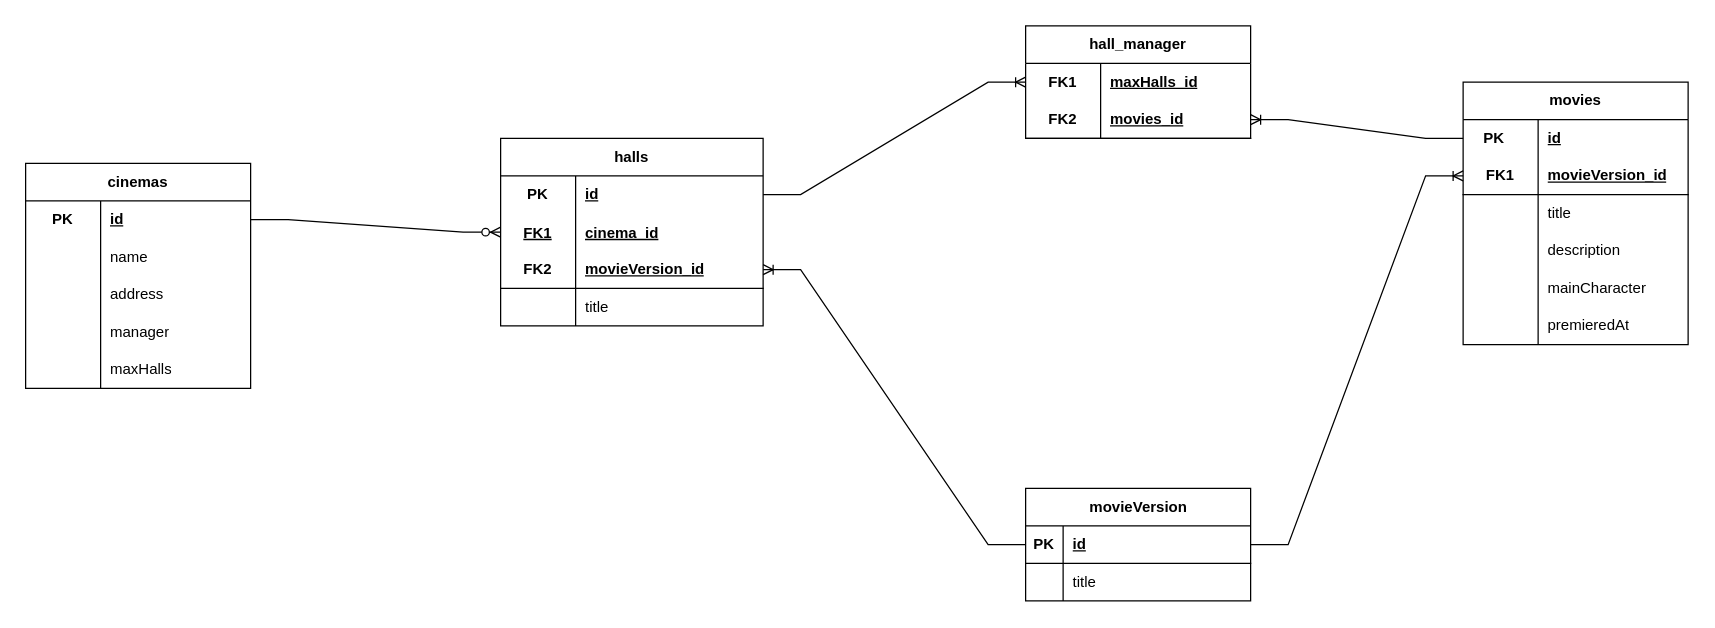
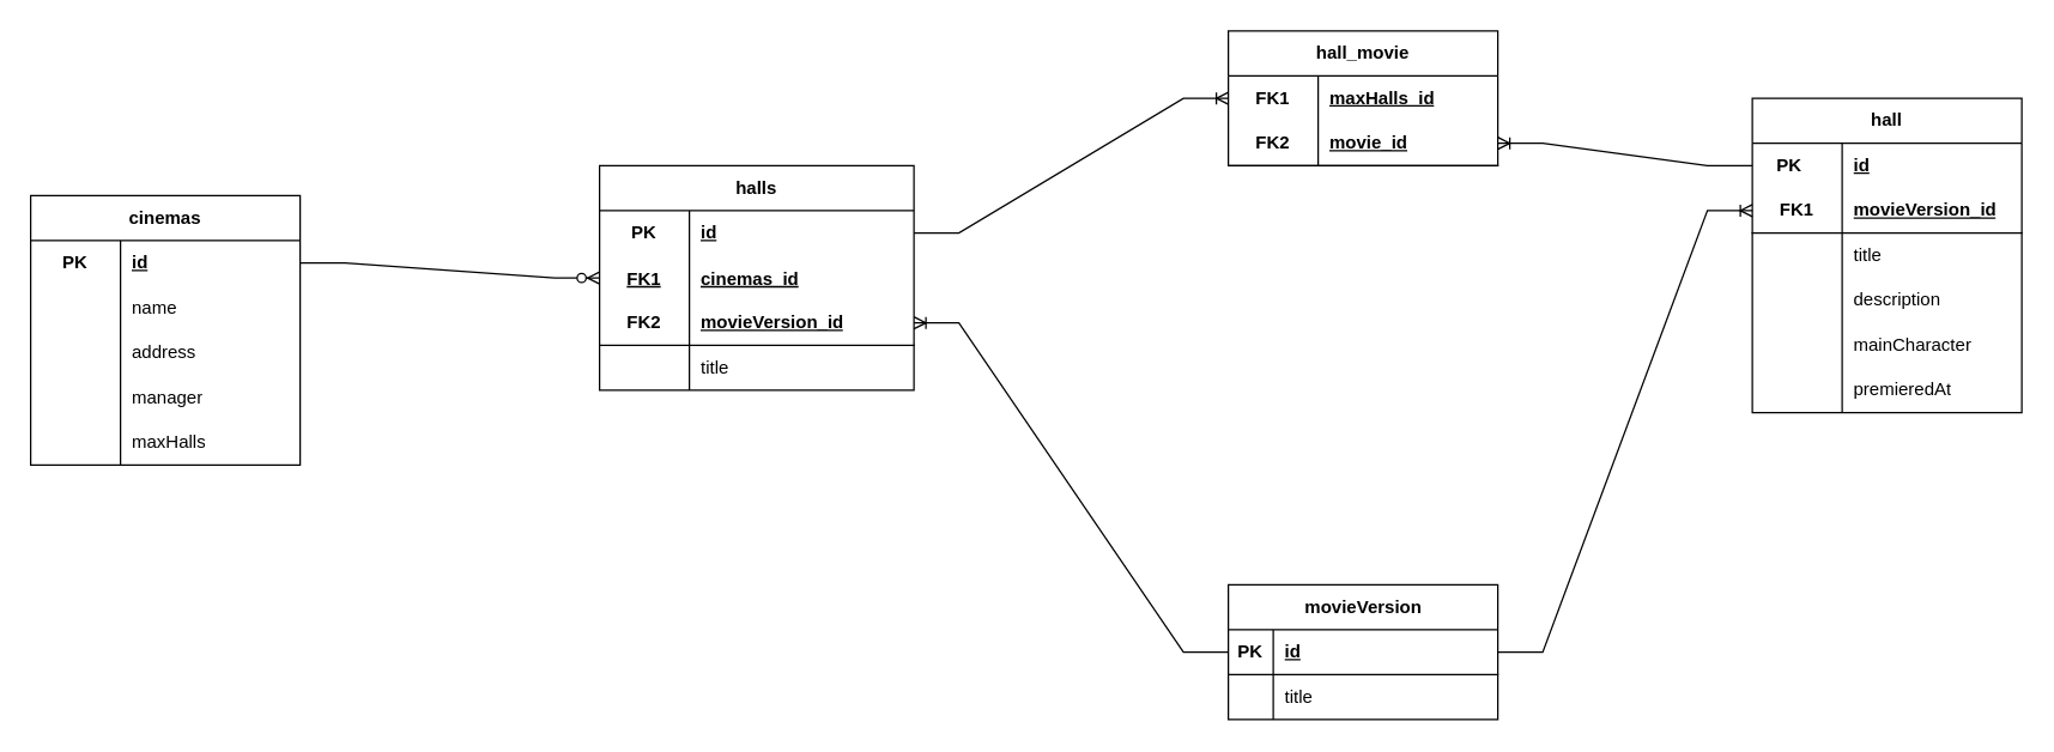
- <mxCell id="57" value="hall_manager" style="shape=table;startSize=30;container=1;collapsible=1;childLayout=tableLayout;fixedRows=1;rowLines=0;fontStyle=1;align=center;resizeLast=1;html=1;whiteSpace=wrap;" parent="1" vertex="1"><mxGeometry x="820" y="20" width="180" height="90" as="geometry" /></mxCell>
+ <mxCell id="57" value="hall_movie" style="shape=table;startSize=30;container=1;collapsible=1;childLayout=tableLayout;fixedRows=1;rowLines=0;fontStyle=1;align=center;resizeLast=1;html=1;whiteSpace=wrap;" parent="1" vertex="1"><mxGeometry x="820" y="20" width="180" height="90" as="geometry" /></mxCell>
- <mxCell id="38" value="movies" style="shape=table;startSize=30;container=1;collapsible=1;childLayout=tableLayout;fixedRows=1;rowLines=0;fontStyle=1;align=center;resizeLast=1;html=1;whiteSpace=wrap;" parent="1" vertex="1"><mxGeometry x="1170" y="65" width="180" height="210" as="geometry" /></mxCell>
+ <mxCell id="38" value="hall" style="shape=table;startSize=30;container=1;collapsible=1;childLayout=tableLayout;fixedRows=1;rowLines=0;fontStyle=1;align=center;resizeLast=1;html=1;whiteSpace=wrap;" parent="1" vertex="1"><mxGeometry x="1170" y="65" width="180" height="210" as="geometry" /></mxCell>
- <mxCell id="63" value="movies_id" style="shape=partialRectangle;connectable=0;fillColor=none;top=0;left=0;bottom=0;right=0;align=left;spacingLeft=6;fontStyle=5;overflow=hidden;html=1;whiteSpace=wrap;" parent="61" vertex="1"><mxGeometry x="60" width="120" height="30" as="geometry"><mxRectangle width="120" height="30" as="alternateBounds" /></mxGeometry></mxCell>
+ <mxCell id="63" value="movie_id" style="shape=partialRectangle;connectable=0;fillColor=none;top=0;left=0;bottom=0;right=0;align=left;spacingLeft=6;fontStyle=5;overflow=hidden;html=1;whiteSpace=wrap;" parent="61" vertex="1"><mxGeometry x="60" width="120" height="30" as="geometry"><mxRectangle width="120" height="30" as="alternateBounds" /></mxGeometry></mxCell>
- <mxCell id="24" value="cinema_id" style="shape=partialRectangle;connectable=0;fillColor=none;top=0;left=0;bottom=0;right=0;align=left;spacingLeft=6;fontStyle=5;overflow=hidden;" vertex="1" parent="22"><mxGeometry x="60" width="150" height="30" as="geometry"><mxRectangle width="150" height="30" as="alternateBounds" /></mxGeometry></mxCell>
+ <mxCell id="24" value="cinemas_id" style="shape=partialRectangle;connectable=0;fillColor=none;top=0;left=0;bottom=0;right=0;align=left;spacingLeft=6;fontStyle=5;overflow=hidden;" vertex="1" parent="22"><mxGeometry x="60" width="150" height="30" as="geometry"><mxRectangle width="150" height="30" as="alternateBounds" /></mxGeometry></mxCell>
